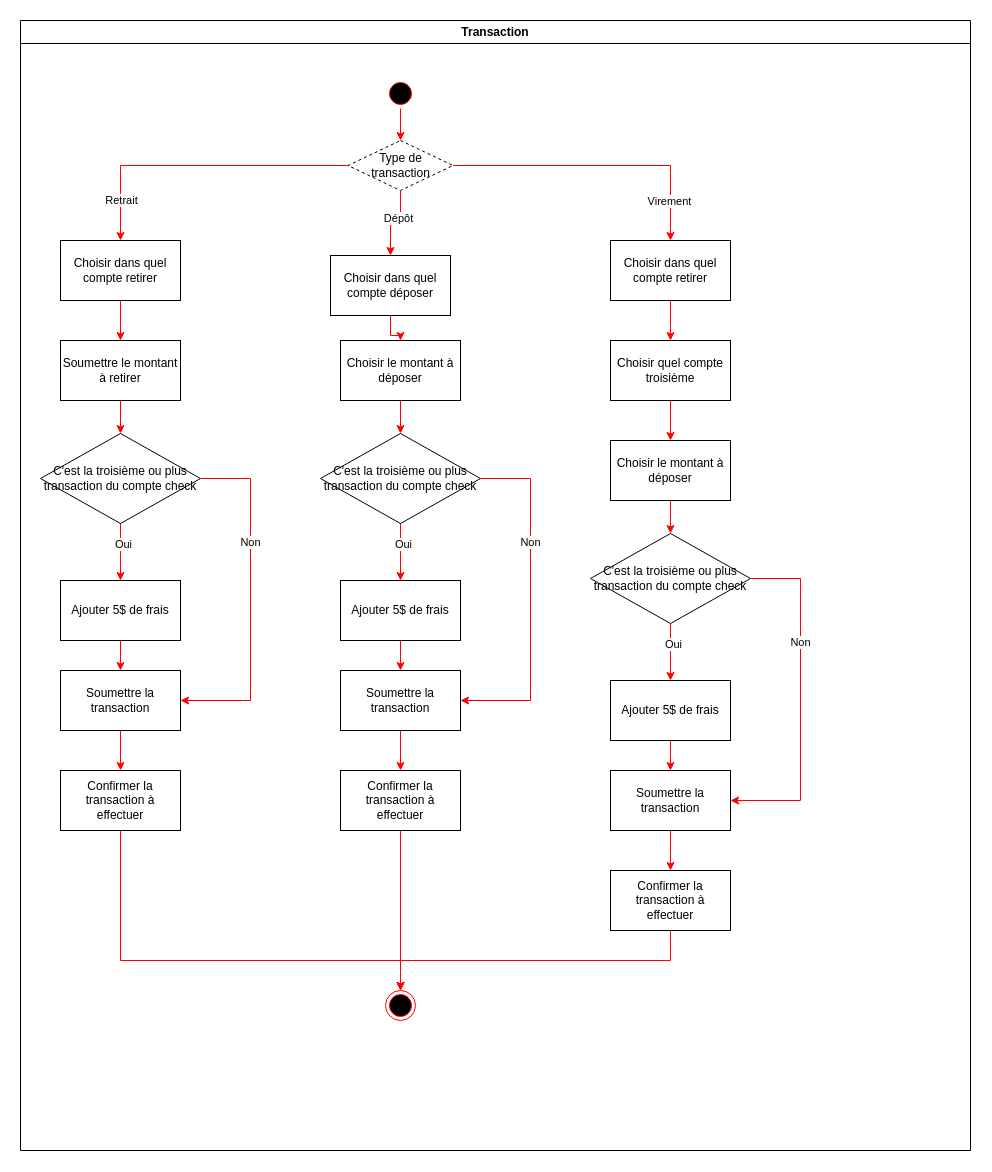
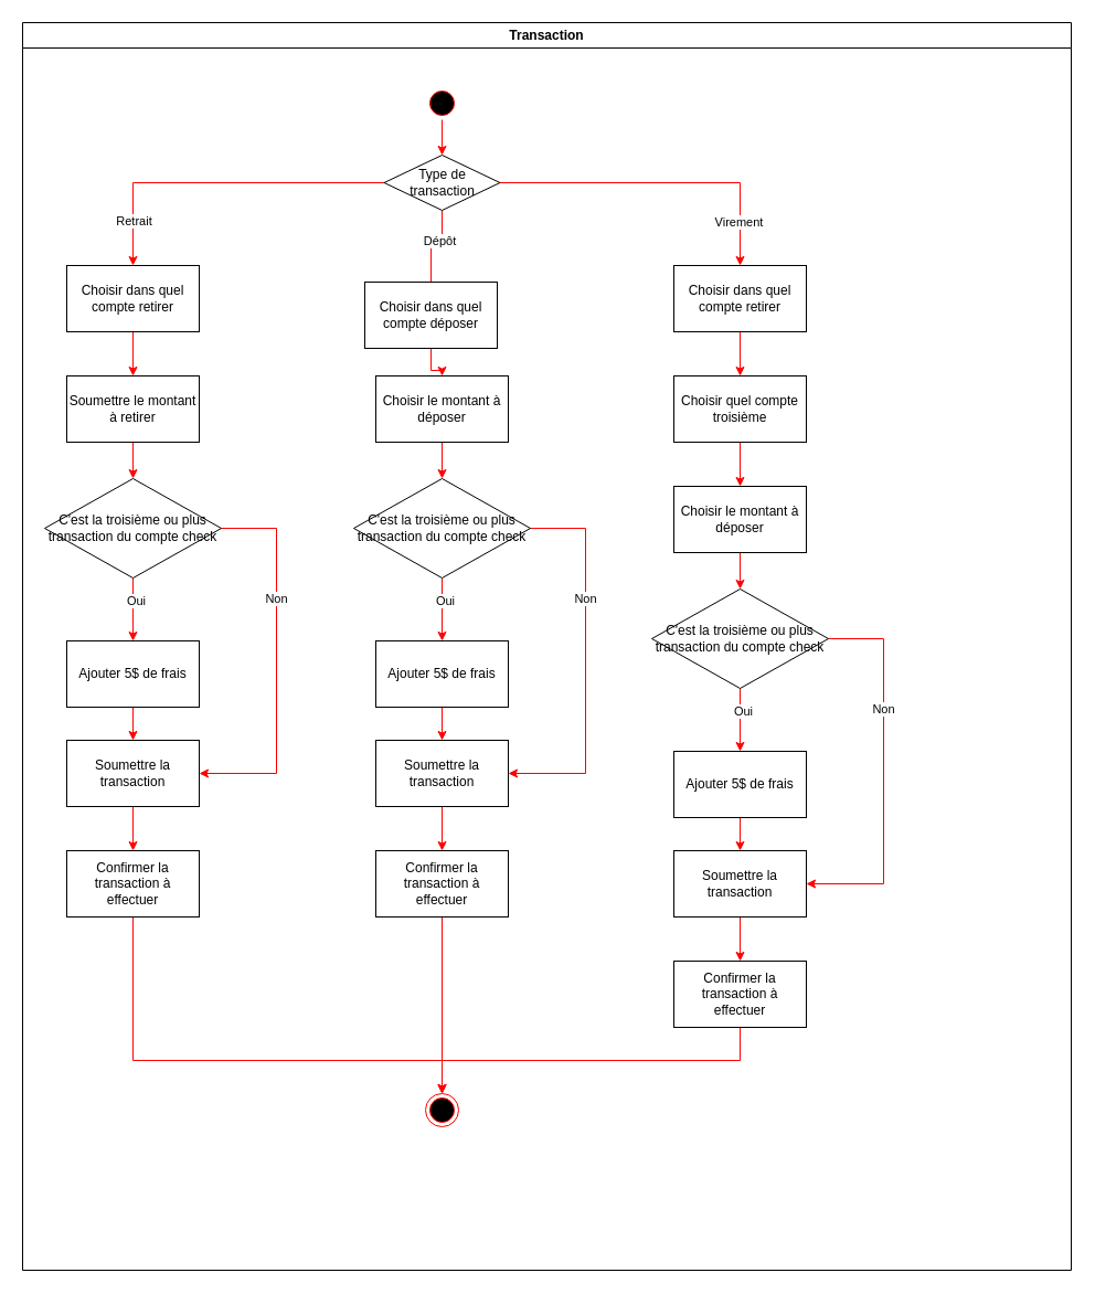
- <mxCell id="11" value="Type de transaction" style="rhombus;whiteSpace=wrap;html=1;dashed=1;" vertex="1" parent="2"><mxGeometry x="327.5" y="120" width="105" height="50" as="geometry" /></mxCell>
+ <mxCell id="11" value="Type de transaction" style="rhombus;whiteSpace=wrap;html=1;" vertex="1" parent="2"><mxGeometry x="327.5" y="120" width="105" height="50" as="geometry" /></mxCell>
- <mxCell id="7" style="edgeStyle=orthogonalEdgeStyle;rounded=0;orthogonalLoop=1;jettySize=auto;html=1;exitX=0.5;exitY=1;exitDx=0;exitDy=0;entryX=0.5;entryY=0;entryDx=0;entryDy=0;strokeColor=#FF0000;" edge="1" parent="2" source="11" target="28"><mxGeometry relative="1" as="geometry" /></mxCell>
+ <mxCell id="7" style="edgeStyle=orthogonalEdgeStyle;rounded=0;orthogonalLoop=1;jettySize=auto;html=1;exitX=0.5;exitY=1;exitDx=0;exitDy=0;entryX=0.5;entryY=0;entryDx=0;entryDy=0;strokeColor=#FF0000;endArrow=none;" edge="1" parent="2" source="11" target="28"><mxGeometry relative="1" as="geometry" /></mxCell>
